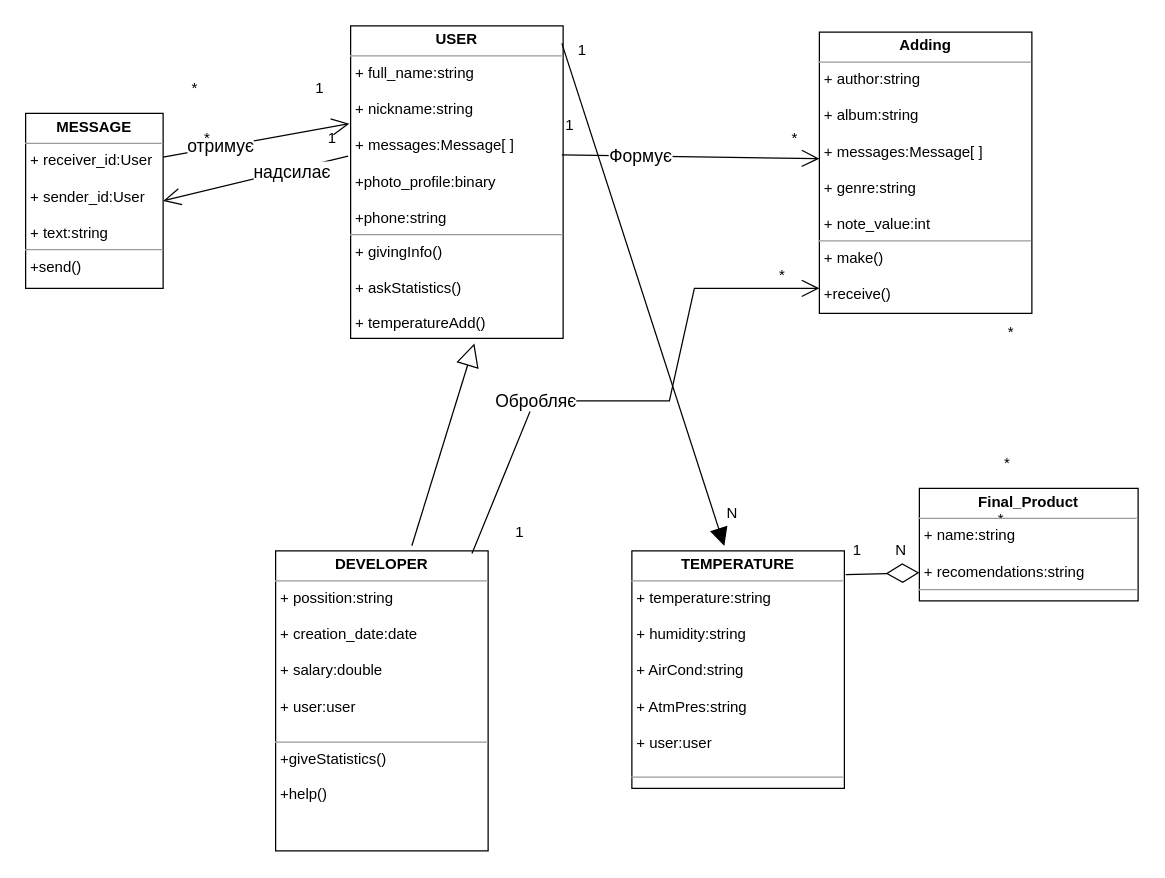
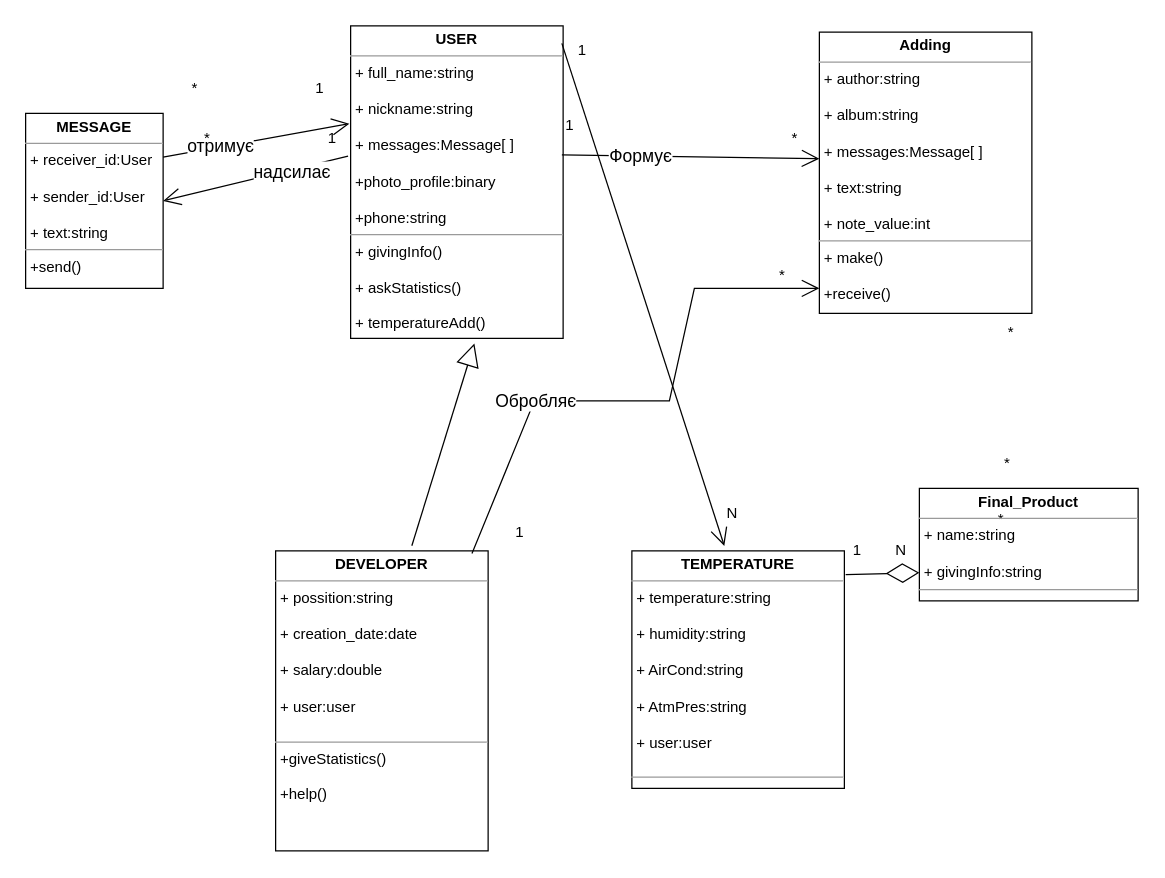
- <mxCell id="14" value="&lt;p style=&quot;margin:0px;margin-top:4px;text-align:center;&quot;&gt;&lt;b&gt;Adding&lt;/b&gt;&lt;/p&gt;&lt;hr size=&quot;1&quot;&gt;&lt;p style=&quot;margin:0px;margin-left:4px;&quot;&gt;+ author:string&lt;/p&gt;&lt;p style=&quot;margin:0px;margin-left:4px;&quot;&gt;&lt;br&gt;&lt;/p&gt;&lt;p style=&quot;margin:0px;margin-left:4px;&quot;&gt;+ album:string&lt;/p&gt;&lt;p style=&quot;margin:0px;margin-left:4px;&quot;&gt;&lt;br&gt;&lt;/p&gt;&lt;p style=&quot;margin:0px;margin-left:4px;&quot;&gt;+ messages:Message[ ]&lt;/p&gt;&lt;p style=&quot;margin:0px;margin-left:4px;&quot;&gt;&lt;br&gt;&lt;/p&gt;&lt;p style=&quot;margin:0px;margin-left:4px;&quot;&gt;+ genre:string&lt;/p&gt;&lt;p style=&quot;margin:0px;margin-left:4px;&quot;&gt;&lt;br&gt;&lt;/p&gt;&lt;p style=&quot;margin:0px;margin-left:4px;&quot;&gt;+ note_value:int&lt;/p&gt;&lt;hr size=&quot;1&quot;&gt;&lt;p style=&quot;margin:0px;margin-left:4px;&quot;&gt;+ make()&lt;/p&gt;&lt;p style=&quot;margin:0px;margin-left:4px;&quot;&gt;&lt;br&gt;&lt;/p&gt;&lt;p style=&quot;margin:0px;margin-left:4px;&quot;&gt;+receive()&lt;/p&gt;&lt;p style=&quot;margin:0px;margin-left:4px;&quot;&gt;&lt;br&gt;&lt;/p&gt;&lt;p style=&quot;margin:0px;margin-left:4px;&quot;&gt;&lt;br&gt;&lt;/p&gt;" style="verticalAlign=top;align=left;overflow=fill;fontSize=12;fontFamily=Helvetica;html=1;fontColor=default;fillColor=none;gradientColor=none;" vertex="1" parent="1"><mxGeometry x="655" y="25" width="170" height="225" as="geometry" /></mxCell>
+ <mxCell id="14" value="&lt;p style=&quot;margin:0px;margin-top:4px;text-align:center;&quot;&gt;&lt;b&gt;Adding&lt;/b&gt;&lt;/p&gt;&lt;hr size=&quot;1&quot;&gt;&lt;p style=&quot;margin:0px;margin-left:4px;&quot;&gt;+ author:string&lt;/p&gt;&lt;p style=&quot;margin:0px;margin-left:4px;&quot;&gt;&lt;br&gt;&lt;/p&gt;&lt;p style=&quot;margin:0px;margin-left:4px;&quot;&gt;+ album:string&lt;/p&gt;&lt;p style=&quot;margin:0px;margin-left:4px;&quot;&gt;&lt;br&gt;&lt;/p&gt;&lt;p style=&quot;margin:0px;margin-left:4px;&quot;&gt;+ messages:Message[ ]&lt;/p&gt;&lt;p style=&quot;margin:0px;margin-left:4px;&quot;&gt;&lt;br&gt;&lt;/p&gt;&lt;p style=&quot;margin:0px;margin-left:4px;&quot;&gt;+ text:string&lt;/p&gt;&lt;p style=&quot;margin:0px;margin-left:4px;&quot;&gt;&lt;br&gt;&lt;/p&gt;&lt;p style=&quot;margin:0px;margin-left:4px;&quot;&gt;+ note_value:int&lt;/p&gt;&lt;hr size=&quot;1&quot;&gt;&lt;p style=&quot;margin:0px;margin-left:4px;&quot;&gt;+ make()&lt;/p&gt;&lt;p style=&quot;margin:0px;margin-left:4px;&quot;&gt;&lt;br&gt;&lt;/p&gt;&lt;p style=&quot;margin:0px;margin-left:4px;&quot;&gt;+receive()&lt;/p&gt;&lt;p style=&quot;margin:0px;margin-left:4px;&quot;&gt;&lt;br&gt;&lt;/p&gt;&lt;p style=&quot;margin:0px;margin-left:4px;&quot;&gt;&lt;br&gt;&lt;/p&gt;" style="verticalAlign=top;align=left;overflow=fill;fontSize=12;fontFamily=Helvetica;html=1;fontColor=default;fillColor=none;gradientColor=none;" vertex="1" parent="1"><mxGeometry x="655" y="25" width="170" height="225" as="geometry" /></mxCell>
- <mxCell id="25" value="&lt;p style=&quot;margin:0px;margin-top:4px;text-align:center;&quot;&gt;&lt;b&gt;Final_Product&lt;/b&gt;&lt;/p&gt;&lt;hr size=&quot;1&quot;&gt;&lt;p style=&quot;margin:0px;margin-left:4px;&quot;&gt;+ name:string&lt;/p&gt;&lt;p style=&quot;margin:0px;margin-left:4px;&quot;&gt;&lt;br&gt;&lt;/p&gt;&lt;p style=&quot;margin:0px;margin-left:4px;&quot;&gt;+ recomendations:string&lt;/p&gt;&lt;hr size=&quot;1&quot;&gt;&lt;p style=&quot;margin:0px;margin-left:4px;&quot;&gt;&lt;br&gt;&lt;/p&gt;&lt;p style=&quot;margin:0px;margin-left:4px;&quot;&gt;&lt;br&gt;&lt;/p&gt;&lt;p style=&quot;margin:0px;margin-left:4px;&quot;&gt;&lt;br&gt;&lt;/p&gt;" style="verticalAlign=top;align=left;overflow=fill;fontSize=12;fontFamily=Helvetica;html=1;fontColor=default;fillColor=none;gradientColor=none;" vertex="1" parent="1"><mxGeometry x="735" y="390" width="175" height="90" as="geometry" /></mxCell>
+ <mxCell id="25" value="&lt;p style=&quot;margin:0px;margin-top:4px;text-align:center;&quot;&gt;&lt;b&gt;Final_Product&lt;/b&gt;&lt;/p&gt;&lt;hr size=&quot;1&quot;&gt;&lt;p style=&quot;margin:0px;margin-left:4px;&quot;&gt;+ name:string&lt;/p&gt;&lt;p style=&quot;margin:0px;margin-left:4px;&quot;&gt;&lt;br&gt;&lt;/p&gt;&lt;p style=&quot;margin:0px;margin-left:4px;&quot;&gt;+ givingInfo:string&lt;/p&gt;&lt;hr size=&quot;1&quot;&gt;&lt;p style=&quot;margin:0px;margin-left:4px;&quot;&gt;&lt;br&gt;&lt;/p&gt;&lt;p style=&quot;margin:0px;margin-left:4px;&quot;&gt;&lt;br&gt;&lt;/p&gt;&lt;p style=&quot;margin:0px;margin-left:4px;&quot;&gt;&lt;br&gt;&lt;/p&gt;" style="verticalAlign=top;align=left;overflow=fill;fontSize=12;fontFamily=Helvetica;html=1;fontColor=default;fillColor=none;gradientColor=none;" vertex="1" parent="1"><mxGeometry x="735" y="390" width="175" height="90" as="geometry" /></mxCell>
- <mxCell id="31" value="" style="endArrow=block;endFill=1;endSize=12;html=1;rounded=0;fontSize=14;exitX=0.994;exitY=0.056;exitDx=0;exitDy=0;entryX=0.435;entryY=-0.021;entryDx=0;entryDy=0;entryPerimeter=0;exitPerimeter=0;" edge="1" parent="1" source="2" target="26"><mxGeometry width="160" relative="1" as="geometry"><mxPoint x="545" y="0" as="sourcePoint" /><mxPoint x="751.02" y="3" as="targetPoint" /></mxGeometry></mxCell>
+ <mxCell id="31" value="" style="endArrow=open;endFill=1;endSize=12;html=1;rounded=0;fontSize=14;exitX=0.994;exitY=0.056;exitDx=0;exitDy=0;entryX=0.435;entryY=-0.021;entryDx=0;entryDy=0;entryPerimeter=0;exitPerimeter=0;" edge="1" parent="1" source="2" target="26"><mxGeometry width="160" relative="1" as="geometry"><mxPoint x="545" y="0" as="sourcePoint" /><mxPoint x="751.02" y="3" as="targetPoint" /></mxGeometry></mxCell>
